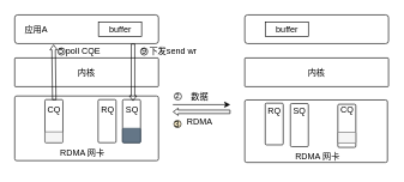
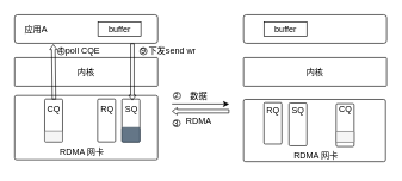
- <mxCell id="37" value="5" style="ellipse;whiteSpace=wrap;html=1;aspect=fixed;" vertex="1" parent="1"><mxGeometry x="80" y="66" width="10" height="10" as="geometry" /></mxCell>
+ <mxCell id="37" value="4" style="ellipse;whiteSpace=wrap;html=1;aspect=fixed;" vertex="1" parent="1"><mxGeometry x="80" y="66" width="10" height="10" as="geometry" /></mxCell>
- <mxCell id="34" value="3" style="ellipse;whiteSpace=wrap;html=1;aspect=fixed;fillColor=#fff2cc;" vertex="1" parent="1"><mxGeometry x="241.4" y="167" width="10" height="10" as="geometry" /></mxCell>
+ <mxCell id="34" value="3" style="ellipse;whiteSpace=wrap;html=1;aspect=fixed;" vertex="1" parent="1"><mxGeometry x="241.4" y="167" width="10" height="10" as="geometry" /></mxCell>
